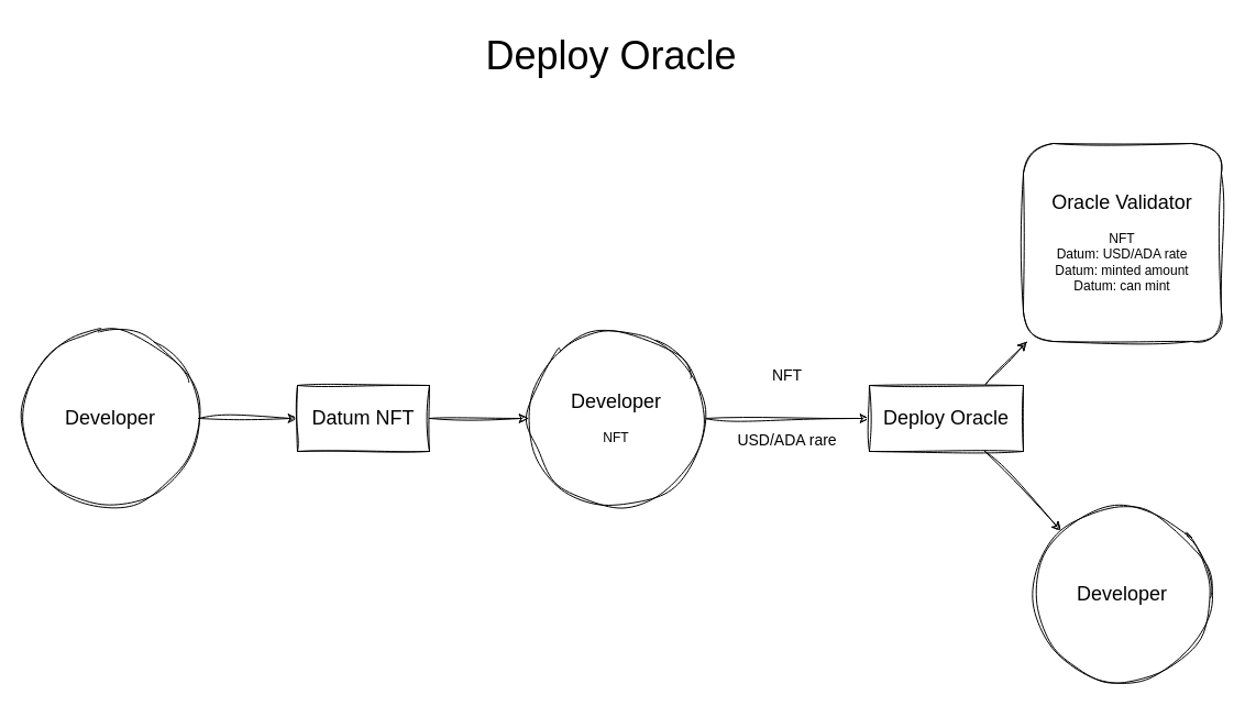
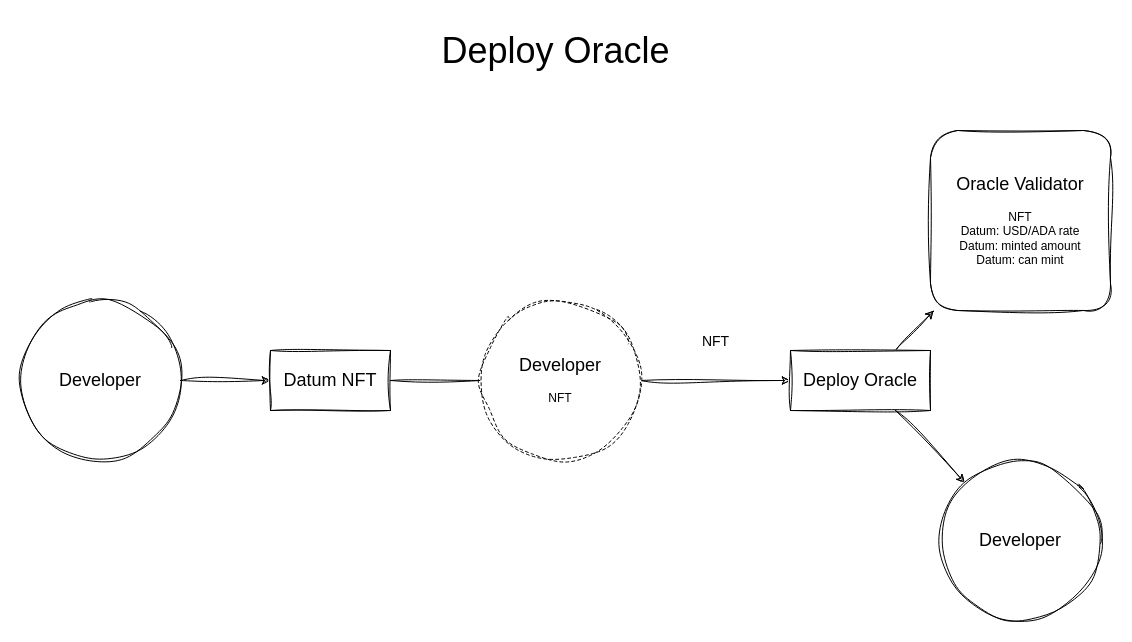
- <mxCell id="4" value="" style="edgeStyle=none;html=1;fontSize=18;sketch=1;curveFitting=1;jiggle=2;rounded=0;" parent="1" source="5" target="7" edge="1"><mxGeometry relative="1" as="geometry" /></mxCell>
+ <mxCell id="4" value="" style="edgeStyle=none;html=1;fontSize=18;sketch=1;curveFitting=1;jiggle=2;rounded=0;endArrow=none;" parent="1" source="5" target="7" edge="1"><mxGeometry relative="1" as="geometry" /></mxCell>
- <mxCell id="7" value="&lt;font style=&quot;font-size: 18px;&quot;&gt;Developer&lt;/font&gt;&lt;br&gt;&lt;br&gt;NFT" style="ellipse;whiteSpace=wrap;html=1;aspect=fixed;rounded=0;sketch=1;curveFitting=1;jiggle=2;" parent="1" vertex="1"><mxGeometry x="480" y="300" width="160" height="160" as="geometry" /></mxCell>
+ <mxCell id="7" value="&lt;font style=&quot;font-size: 18px;&quot;&gt;Developer&lt;/font&gt;&lt;br&gt;&lt;br&gt;NFT" style="ellipse;whiteSpace=wrap;html=1;aspect=fixed;rounded=0;sketch=1;curveFitting=1;jiggle=2;dashed=1;" parent="1" vertex="1"><mxGeometry x="480" y="300" width="160" height="160" as="geometry" /></mxCell>
- <mxCell id="14" value="USD/ADA rare" style="text;html=1;align=center;verticalAlign=middle;resizable=0;points=[];autosize=1;strokeColor=none;fillColor=none;fontSize=14;rounded=0;sketch=1;curveFitting=1;jiggle=2;" parent="1" vertex="1"><mxGeometry x="660" y="385" width="110" height="30" as="geometry" /></mxCell>
